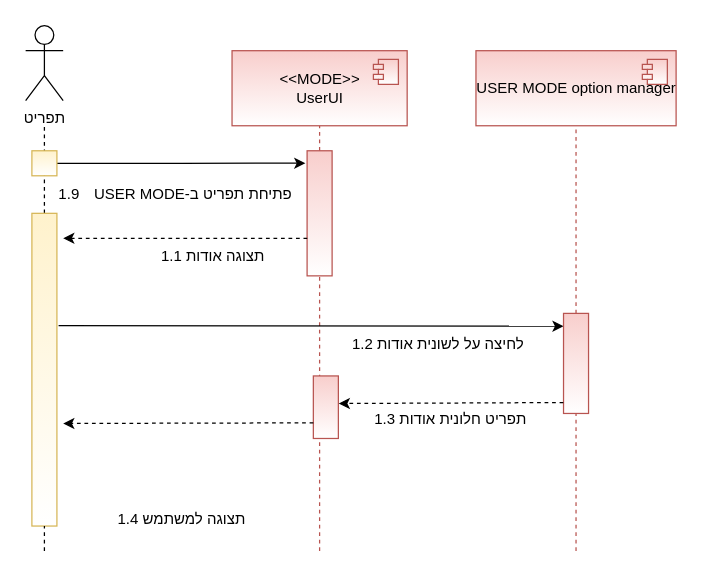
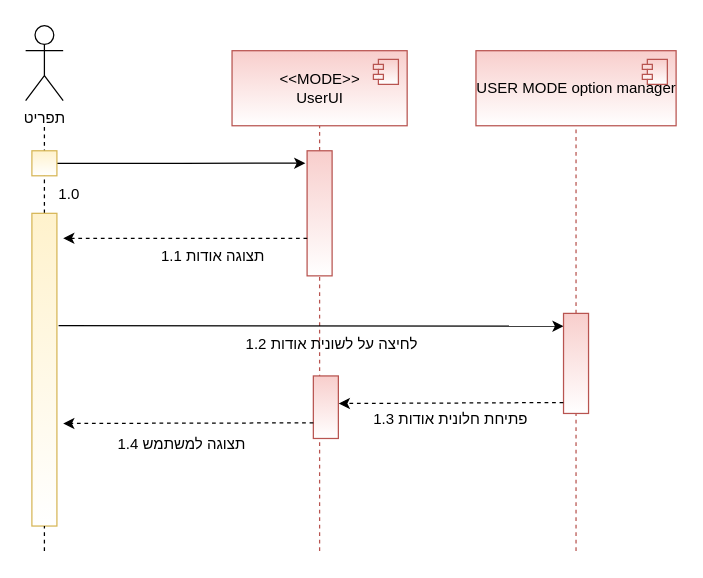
- <mxCell id="24" value="1.9" style="text;html=1;strokeColor=none;fillColor=none;align=center;verticalAlign=middle;whiteSpace=wrap;rounded=0;" parent="1" vertex="1"><mxGeometry x="45" y="140" width="20" height="30" as="geometry" /></mxCell>
+ <mxCell id="24" value="1.0" style="text;html=1;strokeColor=none;fillColor=none;align=center;verticalAlign=middle;whiteSpace=wrap;rounded=0;" parent="1" vertex="1"><mxGeometry x="45" y="140" width="20" height="30" as="geometry" /></mxCell>
- <mxCell id="10" value="פתיחת תפריט ב-USER MODE&amp;nbsp;" style="text;html=1;strokeColor=none;fillColor=none;align=center;verticalAlign=middle;whiteSpace=wrap;rounded=0;textDirection=rtl;" parent="1" vertex="1"><mxGeometry x="70" y="140" width="165" height="30" as="geometry" /></mxCell>
- <mxCell id="16" value="לחיצה על לשונית אודות 1.2" style="text;html=1;strokeColor=none;fillColor=none;align=center;verticalAlign=middle;whiteSpace=wrap;rounded=0;textDirection=rtl;" parent="1" vertex="1"><mxGeometry x="250" y="260" width="200" height="30" as="geometry" /></mxCell>
+ <mxCell id="16" value="לחיצה על לשונית אודות 1.2" style="text;html=1;strokeColor=none;fillColor=none;align=center;verticalAlign=middle;whiteSpace=wrap;rounded=0;textDirection=rtl;" parent="1" vertex="1"><mxGeometry x="165" y="260" width="200" height="30" as="geometry" /></mxCell>
- <mxCell id="21" value="תפריט חלונית אודות 1.3" style="text;html=1;strokeColor=none;fillColor=none;align=center;verticalAlign=middle;whiteSpace=wrap;rounded=0;textDirection=rtl;" parent="1" vertex="1"><mxGeometry x="260" y="320" width="200" height="30" as="geometry" /></mxCell>
+ <mxCell id="21" value="פתיחת חלונית אודות 1.3" style="text;html=1;strokeColor=none;fillColor=none;align=center;verticalAlign=middle;whiteSpace=wrap;rounded=0;textDirection=rtl;" parent="1" vertex="1"><mxGeometry x="260" y="320" width="200" height="30" as="geometry" /></mxCell>
- <mxCell id="23" value="תצוגה למשתמש 1.4" style="text;html=1;strokeColor=none;fillColor=none;align=center;verticalAlign=middle;whiteSpace=wrap;rounded=0;textDirection=rtl;" parent="1" vertex="1"><mxGeometry x="90" y="400" width="110" height="30" as="geometry" /></mxCell>
+ <mxCell id="23" value="תצוגה למשתמש 1.4" style="text;html=1;strokeColor=none;fillColor=none;align=center;verticalAlign=middle;whiteSpace=wrap;rounded=0;textDirection=rtl;" parent="1" vertex="1"><mxGeometry x="90" y="340" width="110" height="30" as="geometry" /></mxCell>
